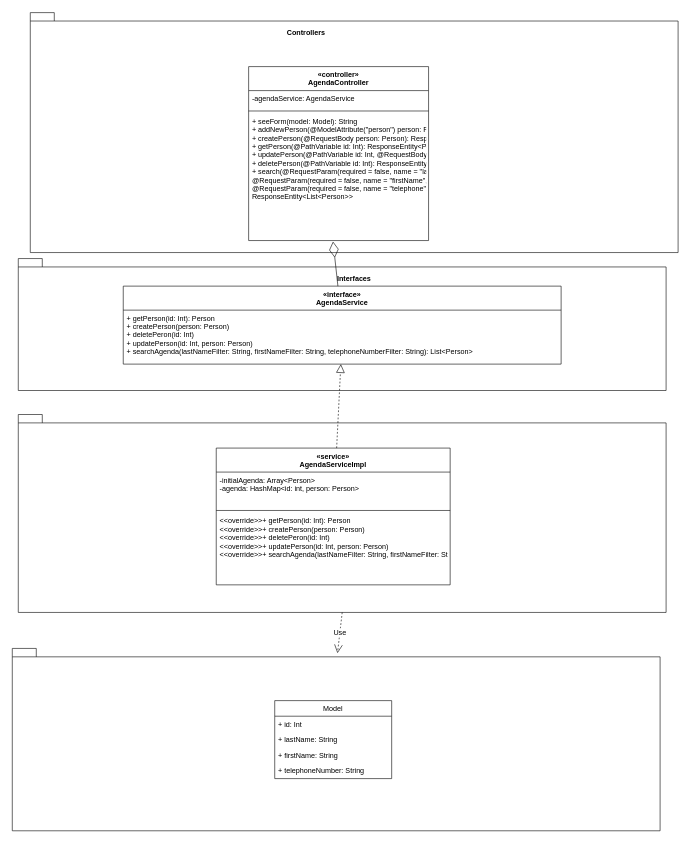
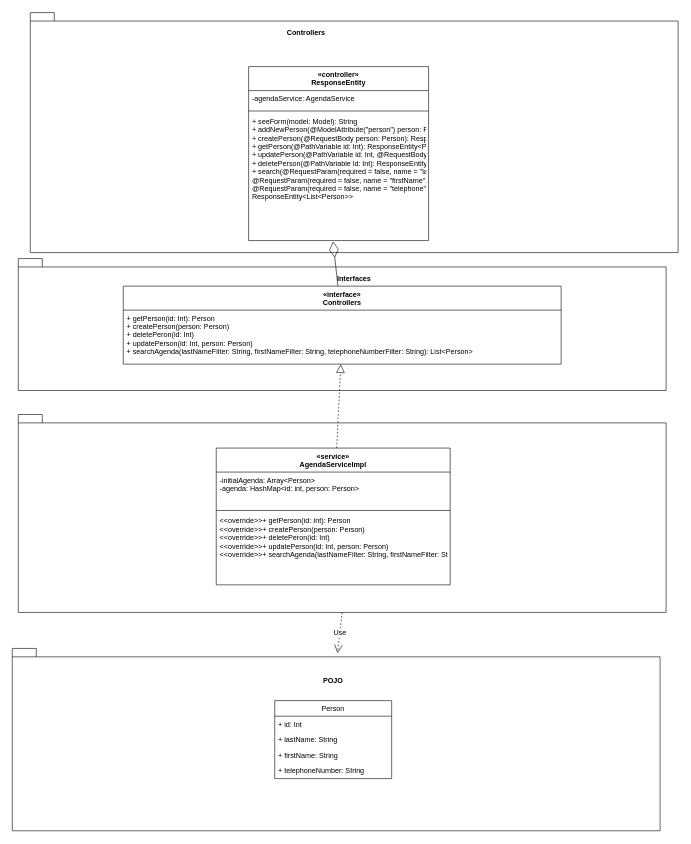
- <mxCell id="6" value="«controller»&#10;AgendaController&#10;&#10;" style="swimlane;fontStyle=1;align=center;verticalAlign=top;childLayout=stackLayout;horizontal=1;startSize=40;horizontalStack=0;resizeParent=1;resizeParentMax=0;resizeLast=0;collapsible=1;marginBottom=0;" vertex="1" parent="1"><mxGeometry x="414" y="110" width="300" height="290" as="geometry"><mxRectangle x="210" y="70" width="100" height="26" as="alternateBounds" /></mxGeometry></mxCell>
+ <mxCell id="6" value="«controller»&#10;ResponseEntity&#10;&#10;" style="swimlane;fontStyle=1;align=center;verticalAlign=top;childLayout=stackLayout;horizontal=1;startSize=40;horizontalStack=0;resizeParent=1;resizeParentMax=0;resizeLast=0;collapsible=1;marginBottom=0;" vertex="1" parent="1"><mxGeometry x="414" y="110" width="300" height="290" as="geometry"><mxRectangle x="210" y="70" width="100" height="26" as="alternateBounds" /></mxGeometry></mxCell>
- <mxCell id="10" value="«interface»&#10;AgendaService" style="swimlane;fontStyle=1;align=center;verticalAlign=top;childLayout=stackLayout;horizontal=1;startSize=40;horizontalStack=0;resizeParent=1;resizeParentMax=0;resizeLast=0;collapsible=1;marginBottom=0;" vertex="1" parent="1"><mxGeometry x="205" y="476" width="730" height="130" as="geometry"><mxRectangle x="210" y="70" width="100" height="26" as="alternateBounds" /></mxGeometry></mxCell>
+ <mxCell id="10" value="«interface»&#10;Controllers" style="swimlane;fontStyle=1;align=center;verticalAlign=top;childLayout=stackLayout;horizontal=1;startSize=40;horizontalStack=0;resizeParent=1;resizeParentMax=0;resizeLast=0;collapsible=1;marginBottom=0;" vertex="1" parent="1"><mxGeometry x="205" y="476" width="730" height="130" as="geometry"><mxRectangle x="210" y="70" width="100" height="26" as="alternateBounds" /></mxGeometry></mxCell>
+ <mxCell id="26" value="POJO" style="text;align=center;fontStyle=1;verticalAlign=middle;spacingLeft=3;spacingRight=3;strokeColor=none;rotatable=0;points=[[0,0.5],[1,0.5]];portConstraint=eastwest;fontSize=12;" vertex="1" parent="1"><mxGeometry x="515" y="1120" width="80" height="26" as="geometry" /></mxCell>
- <mxCell id="16" value="Model" style="swimlane;fontStyle=0;childLayout=stackLayout;horizontal=1;startSize=26;fillColor=none;horizontalStack=0;resizeParent=1;resizeParentMax=0;resizeLast=0;collapsible=1;marginBottom=0;" vertex="1" parent="1"><mxGeometry x="457.5" y="1167" width="195" height="130" as="geometry" /></mxCell>
+ <mxCell id="16" value="Person" style="swimlane;fontStyle=0;childLayout=stackLayout;horizontal=1;startSize=26;fillColor=none;horizontalStack=0;resizeParent=1;resizeParentMax=0;resizeLast=0;collapsible=1;marginBottom=0;" vertex="1" parent="1"><mxGeometry x="457.5" y="1167" width="195" height="130" as="geometry" /></mxCell>
